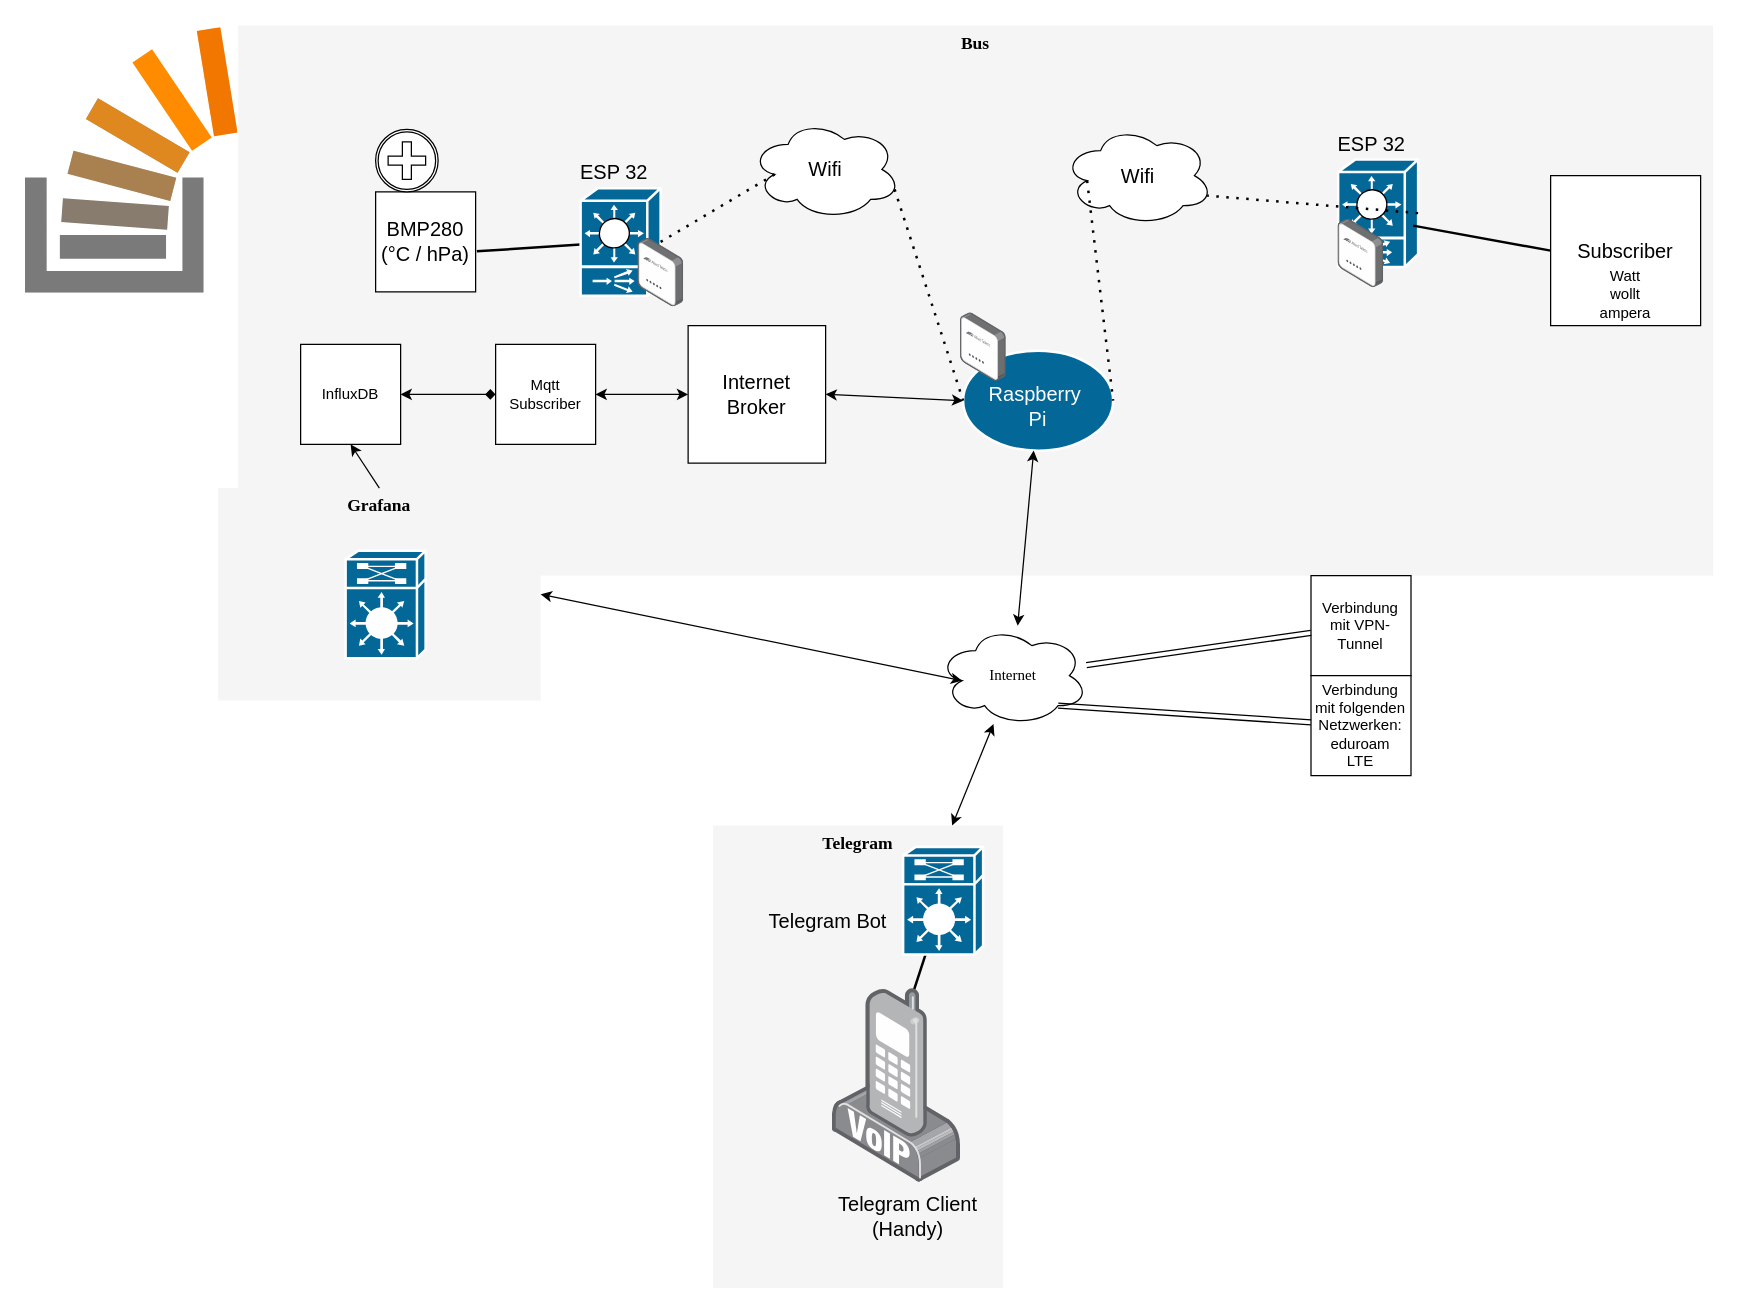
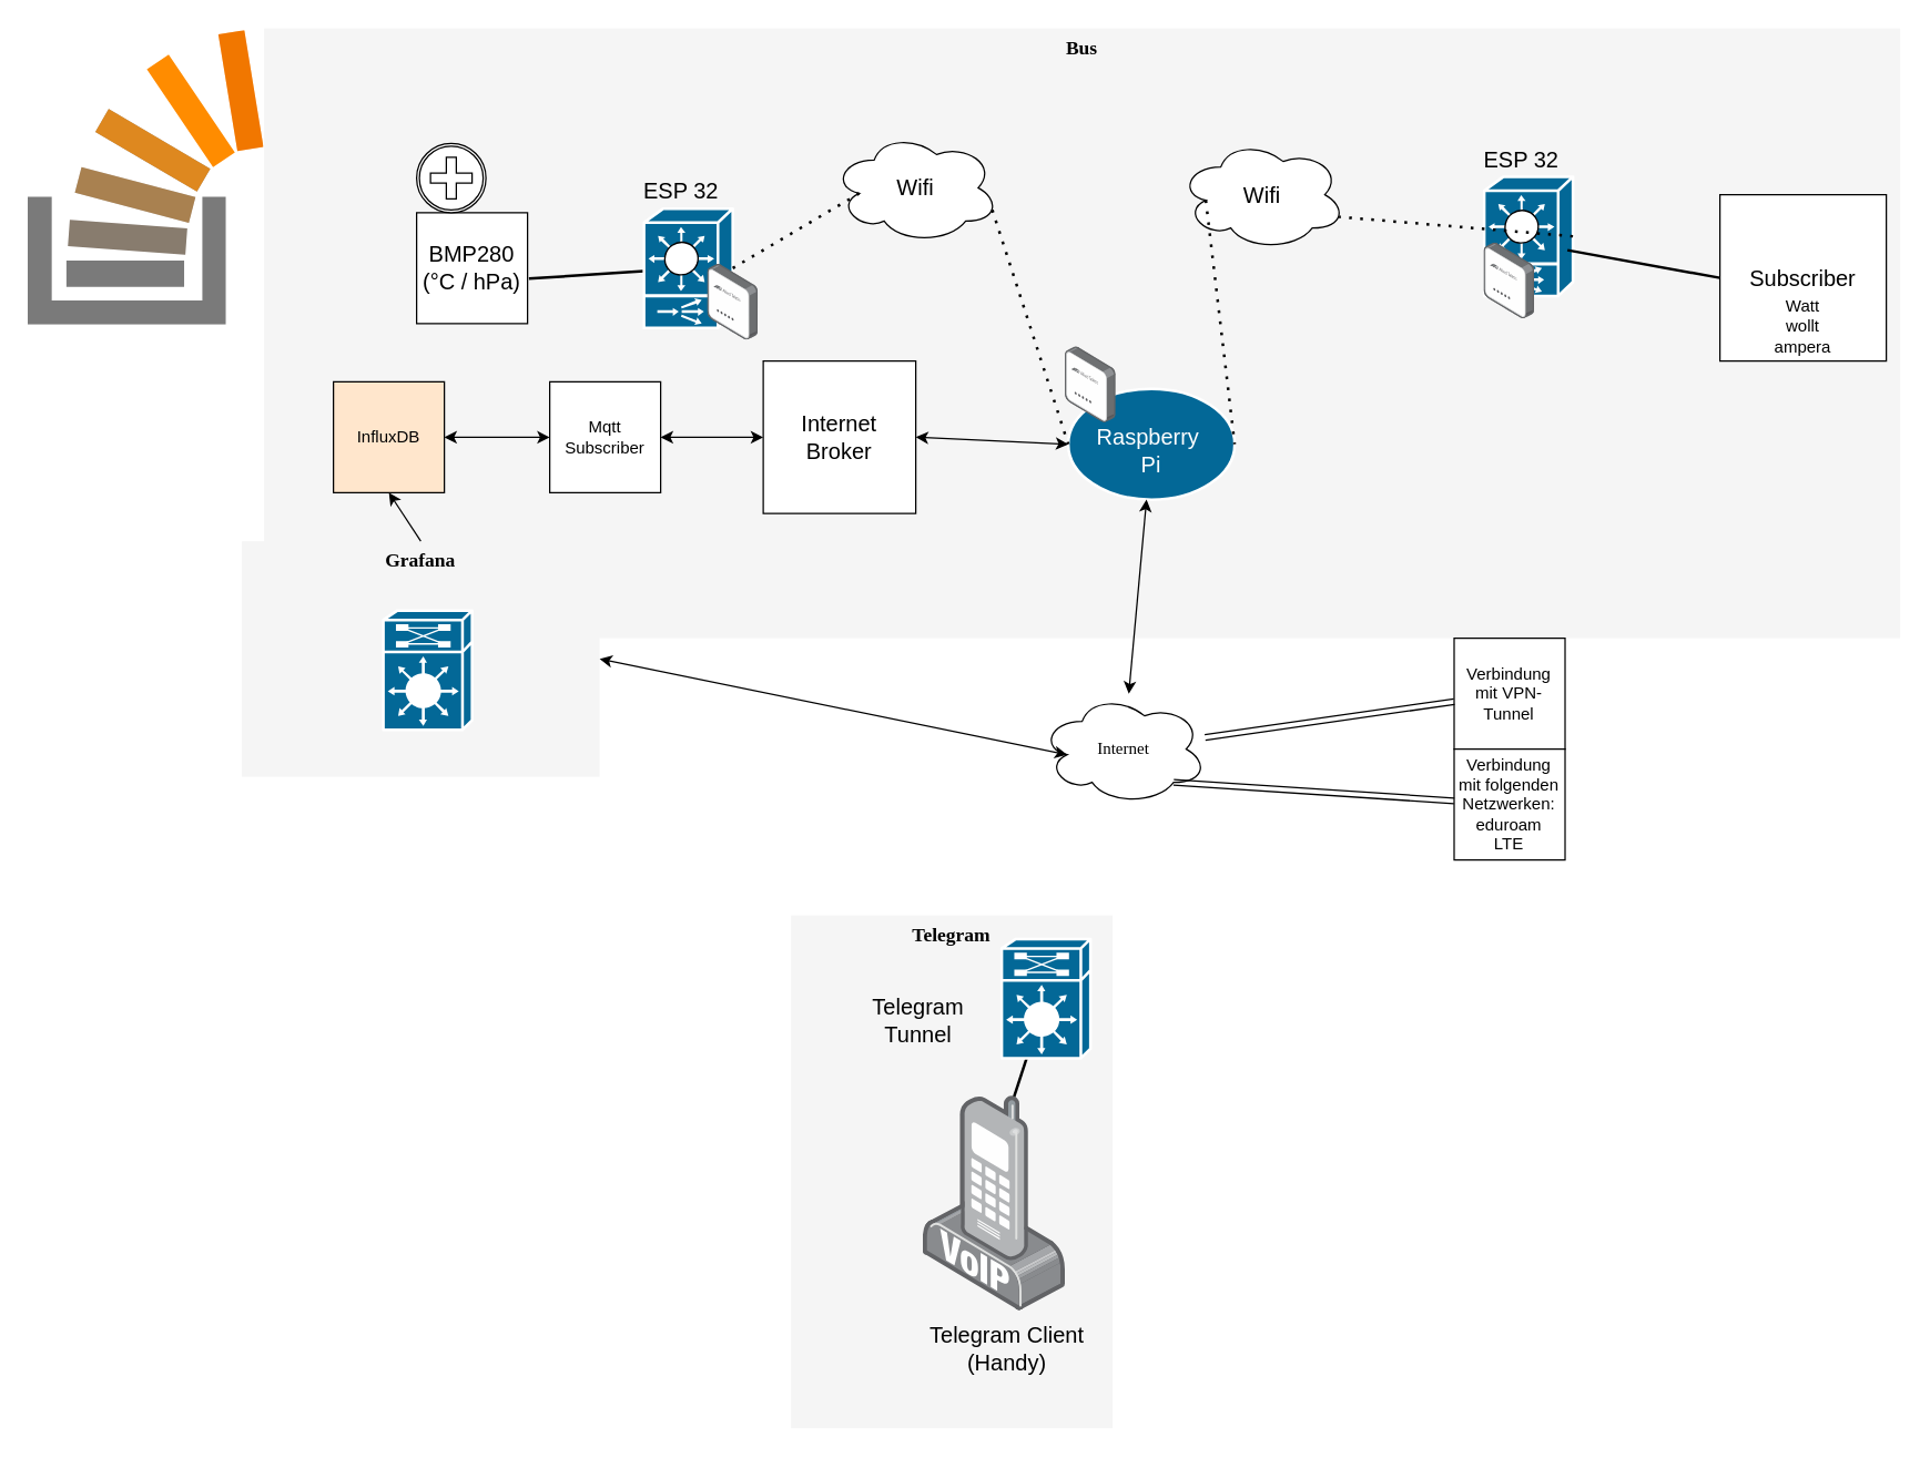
- <mxCell id="22" value="InfluxDB" style="whiteSpace=wrap;html=1;aspect=fixed;" parent="1" vertex="1"><mxGeometry x="240" y="275" width="80" height="80" as="geometry" /></mxCell>
+ <mxCell id="22" value="InfluxDB" style="whiteSpace=wrap;html=1;aspect=fixed;fillColor=#ffe6cc;" parent="1" vertex="1"><mxGeometry x="240" y="275" width="80" height="80" as="geometry" /></mxCell>
- <mxCell id="24" value="" style="endArrow=diamond;startArrow=classic;html=1;exitX=1;exitY=0.5;exitDx=0;exitDy=0;entryX=0;entryY=0.5;entryDx=0;entryDy=0;" parent="1" source="22" target="23" edge="1"><mxGeometry width="50" height="50" relative="1" as="geometry"><mxPoint x="630" y="580" as="sourcePoint" /><mxPoint x="680" y="530" as="targetPoint" /></mxGeometry></mxCell>
+ <mxCell id="24" value="" style="endArrow=classic;startArrow=classic;html=1;exitX=1;exitY=0.5;exitDx=0;exitDy=0;entryX=0;entryY=0.5;entryDx=0;entryDy=0;" parent="1" source="22" target="23" edge="1"><mxGeometry width="50" height="50" relative="1" as="geometry"><mxPoint x="630" y="580" as="sourcePoint" /><mxPoint x="680" y="530" as="targetPoint" /></mxGeometry></mxCell>
- <mxCell id="34" value="" style="endArrow=classic;startArrow=classic;html=1;" parent="1" source="4" target="27" edge="1"><mxGeometry width="50" height="50" relative="1" as="geometry"><mxPoint x="850" y="620" as="sourcePoint" /><mxPoint x="900" y="570" as="targetPoint" /></mxGeometry></mxCell>
- <mxCell id="11" value="Telegram Bot" style="text;html=1;strokeColor=none;fillColor=none;align=center;verticalAlign=middle;whiteSpace=wrap;rounded=0;fontSize=16;" parent="1" vertex="1"><mxGeometry x="602" y="709" width="120" height="54" as="geometry" /></mxCell>
+ <mxCell id="11" value="Telegram Tunnel" style="text;html=1;strokeColor=none;fillColor=none;align=center;verticalAlign=middle;whiteSpace=wrap;rounded=0;fontSize=16;" parent="1" vertex="1"><mxGeometry x="602" y="709" width="120" height="54" as="geometry" /></mxCell>
